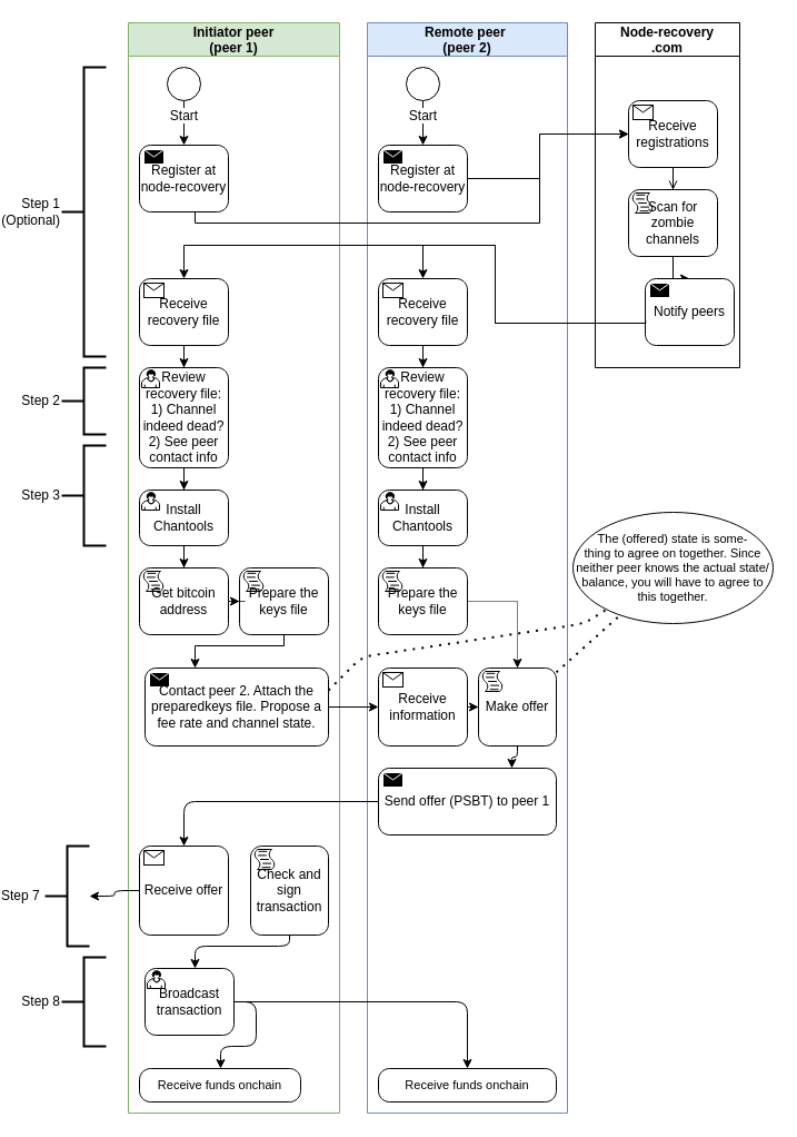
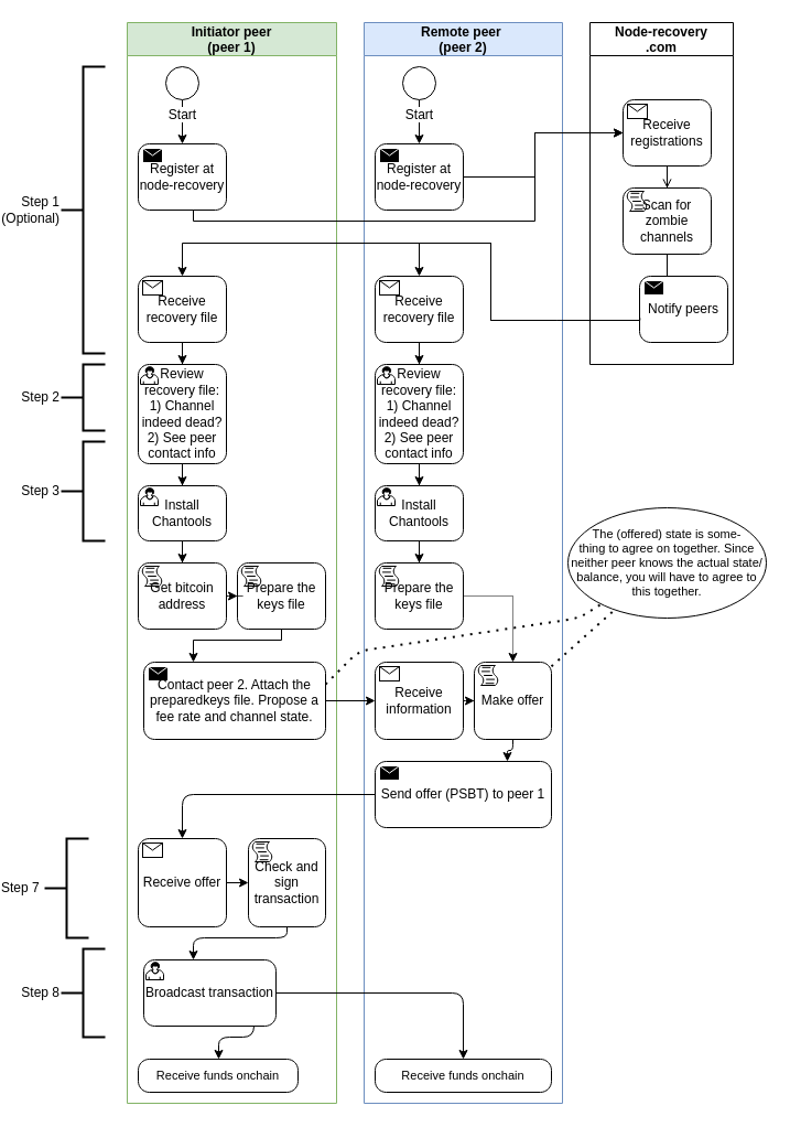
- <mxCell id="28" style="edgeStyle=orthogonalEdgeStyle;rounded=0;orthogonalLoop=1;jettySize=auto;html=1;" edge="1" parent="25" source="29" target="30"><mxGeometry relative="1" as="geometry" /></mxCell>
+ <mxCell id="28" style="edgeStyle=orthogonalEdgeStyle;rounded=0;orthogonalLoop=1;jettySize=auto;html=1;endArrow=none;" edge="1" parent="25" source="29" target="30"><mxGeometry relative="1" as="geometry" /></mxCell>
- <mxCell id="18" style="edgeStyle=orthogonalEdgeStyle;rounded=1;orthogonalLoop=1;jettySize=auto;html=1;fontSize=11;" edge="1" parent="2" source="19" target="57"><mxGeometry relative="1" as="geometry" /></mxCell>
+ <mxCell id="18" style="edgeStyle=orthogonalEdgeStyle;rounded=1;orthogonalLoop=1;jettySize=auto;html=1;fontSize=11;" edge="1" parent="2" source="19" target="21"><mxGeometry relative="1" as="geometry" /></mxCell>
- <mxCell id="23" value="Broadcast transaction" style="points=[[0.25,0,0],[0.5,0,0],[0.75,0,0],[1,0.25,0],[1,0.5,0],[1,0.75,0],[0.75,1,0],[0.5,1,0],[0.25,1,0],[0,0.75,0],[0,0.5,0],[0,0.25,0]];shape=mxgraph.bpmn.task;whiteSpace=wrap;rectStyle=rounded;size=10;taskMarker=user;" vertex="1" parent="2"><mxGeometry x="15" y="850" width="80" height="60" as="geometry" /></mxCell>
+ <mxCell id="23" value="Broadcast transaction" style="points=[[0.25,0,0],[0.5,0,0],[0.75,0,0],[1,0.25,0],[1,0.5,0],[1,0.75,0],[0.75,1,0],[0.5,1,0],[0.25,1,0],[0,0.75,0],[0,0.5,0],[0,0.25,0]];shape=mxgraph.bpmn.task;whiteSpace=wrap;rectStyle=rounded;size=10;taskMarker=user;" vertex="1" parent="2"><mxGeometry x="15" y="850" width="120" height="60" as="geometry" /></mxCell>
